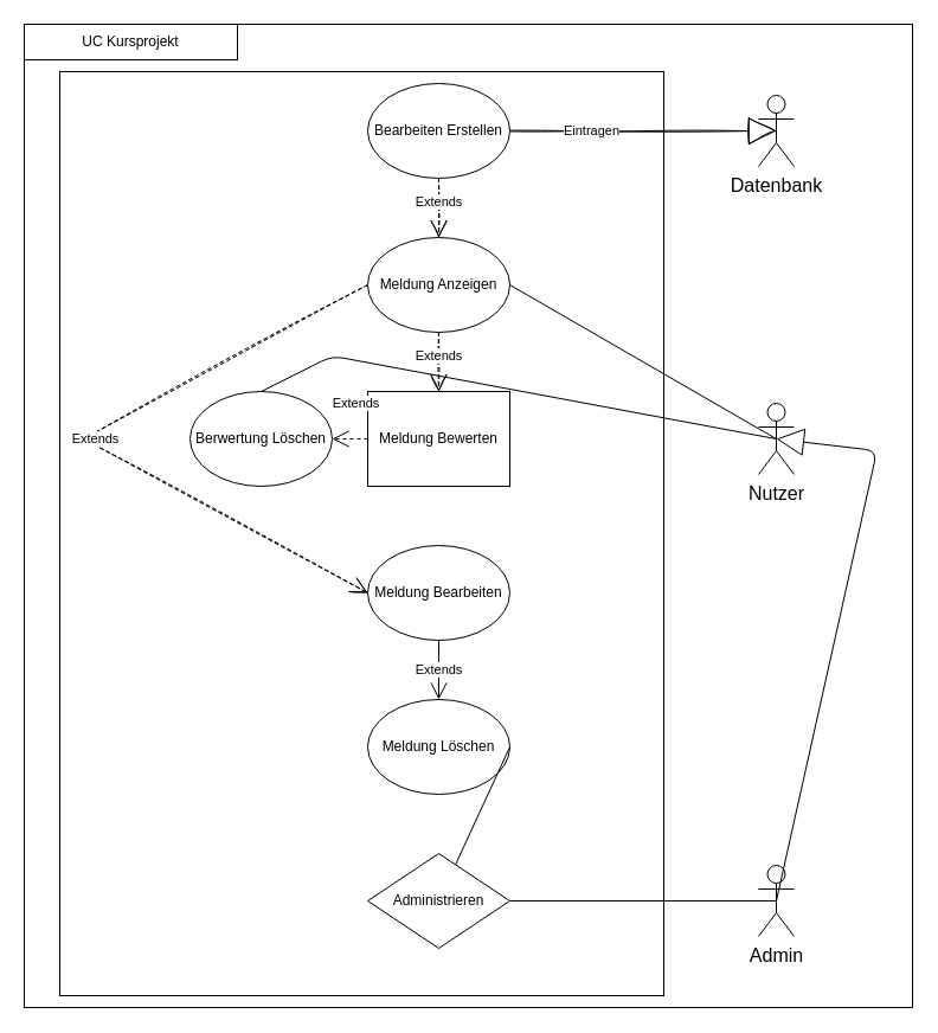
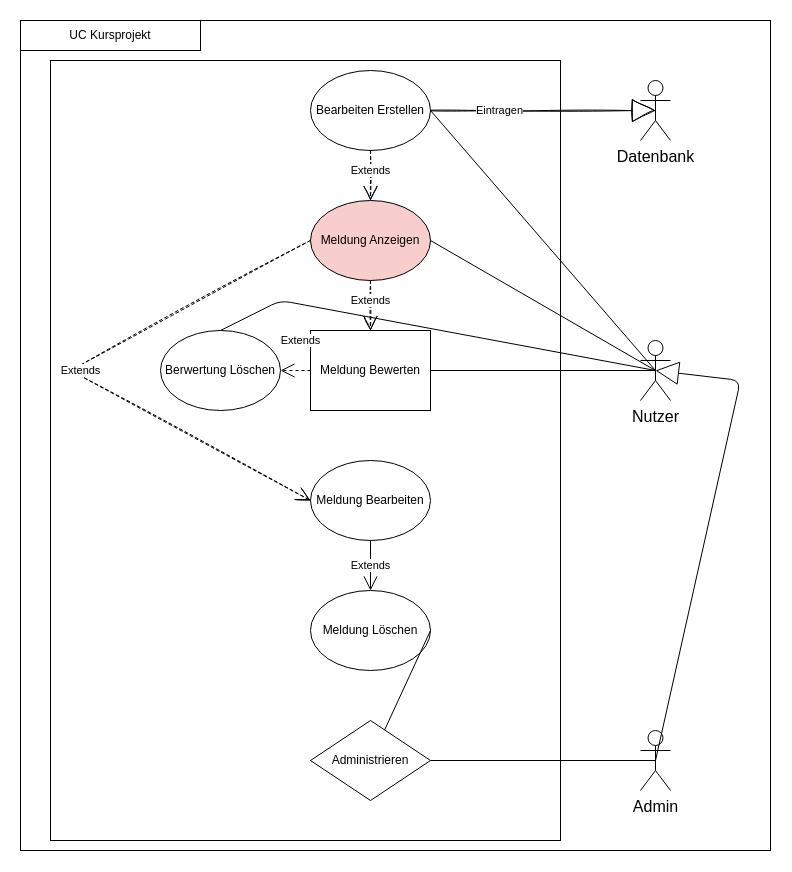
+ <mxCell id="8" value="" style="endArrow=none;html=1;exitX=1;exitY=0.5;exitDx=0;exitDy=0;entryX=0.5;entryY=0.5;entryDx=0;entryDy=0;entryPerimeter=0;" parent="1" source="6" target="4" edge="1"><mxGeometry width="50" height="50" relative="1" as="geometry"><mxPoint x="480" y="280" as="sourcePoint" /><mxPoint x="530" y="230" as="targetPoint" /></mxGeometry></mxCell>
- <mxCell id="21" value="Meldung Anzeigen" style="ellipse;whiteSpace=wrap;html=1;" parent="1" vertex="1"><mxGeometry x="310" y="200" width="120" height="80" as="geometry" /></mxCell>
+ <mxCell id="21" value="Meldung Anzeigen" style="ellipse;whiteSpace=wrap;html=1;fillColor=#f8cecc;" parent="1" vertex="1"><mxGeometry x="310" y="200" width="120" height="80" as="geometry" /></mxCell>
+ <mxCell id="9" value="" style="endArrow=none;html=1;exitX=1;exitY=0.5;exitDx=0;exitDy=0;entryX=0.5;entryY=0.5;entryDx=0;entryDy=0;entryPerimeter=0;" parent="1" source="7" target="4" edge="1"><mxGeometry width="50" height="50" relative="1" as="geometry"><mxPoint x="440" y="280" as="sourcePoint" /><mxPoint x="665" y="230" as="targetPoint" /></mxGeometry></mxCell>
